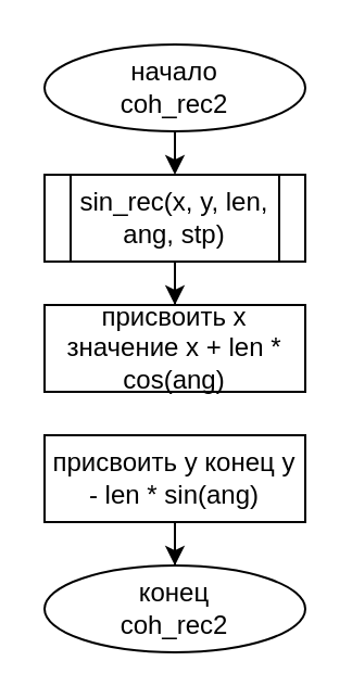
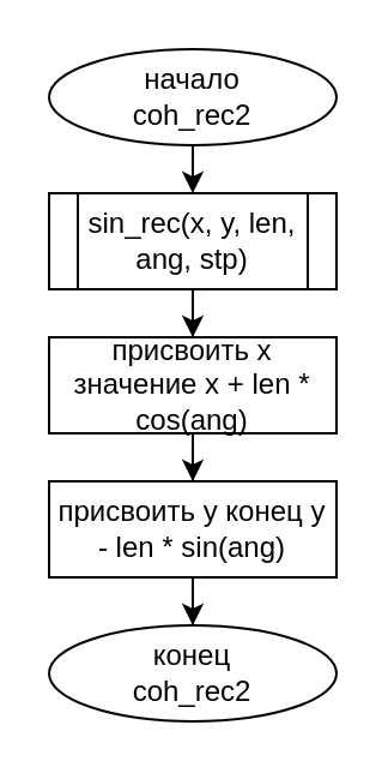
+ <mxCell id="7" value="" style="edgeStyle=orthogonalEdgeStyle;rounded=0;orthogonalLoop=1;jettySize=auto;html=1;" parent="1" source="8" target="10" edge="1"><mxGeometry relative="1" as="geometry" /></mxCell>
